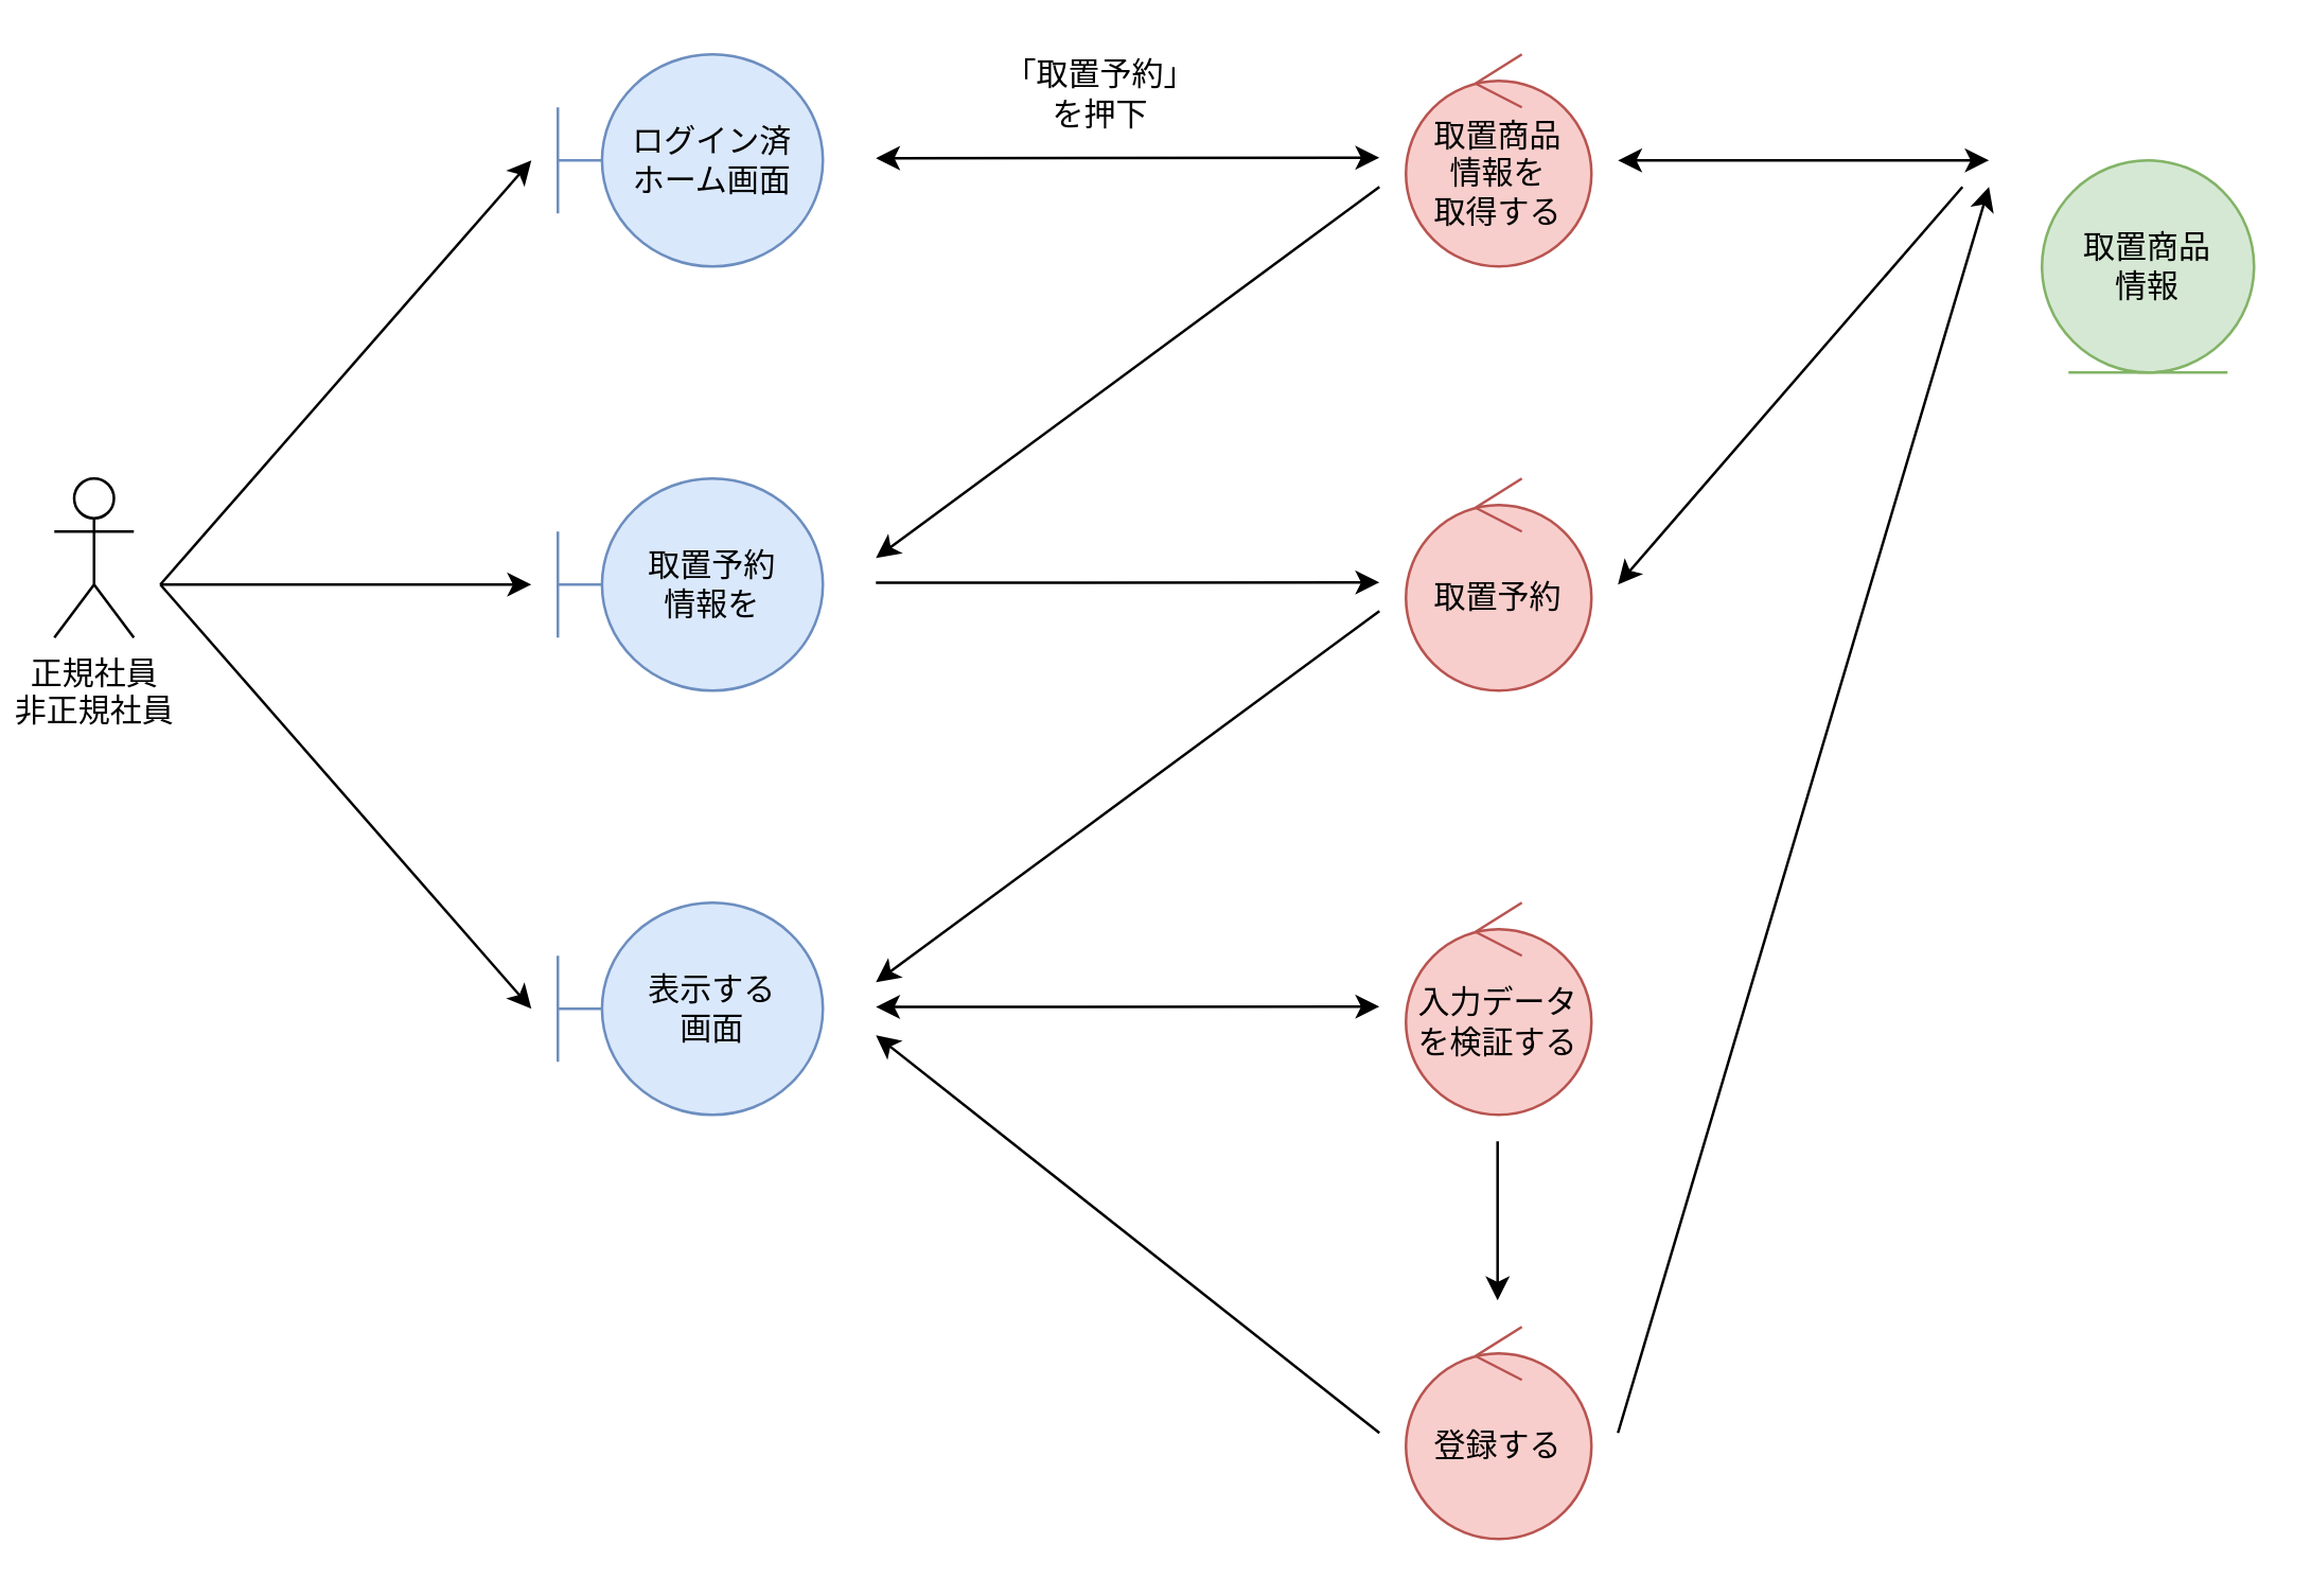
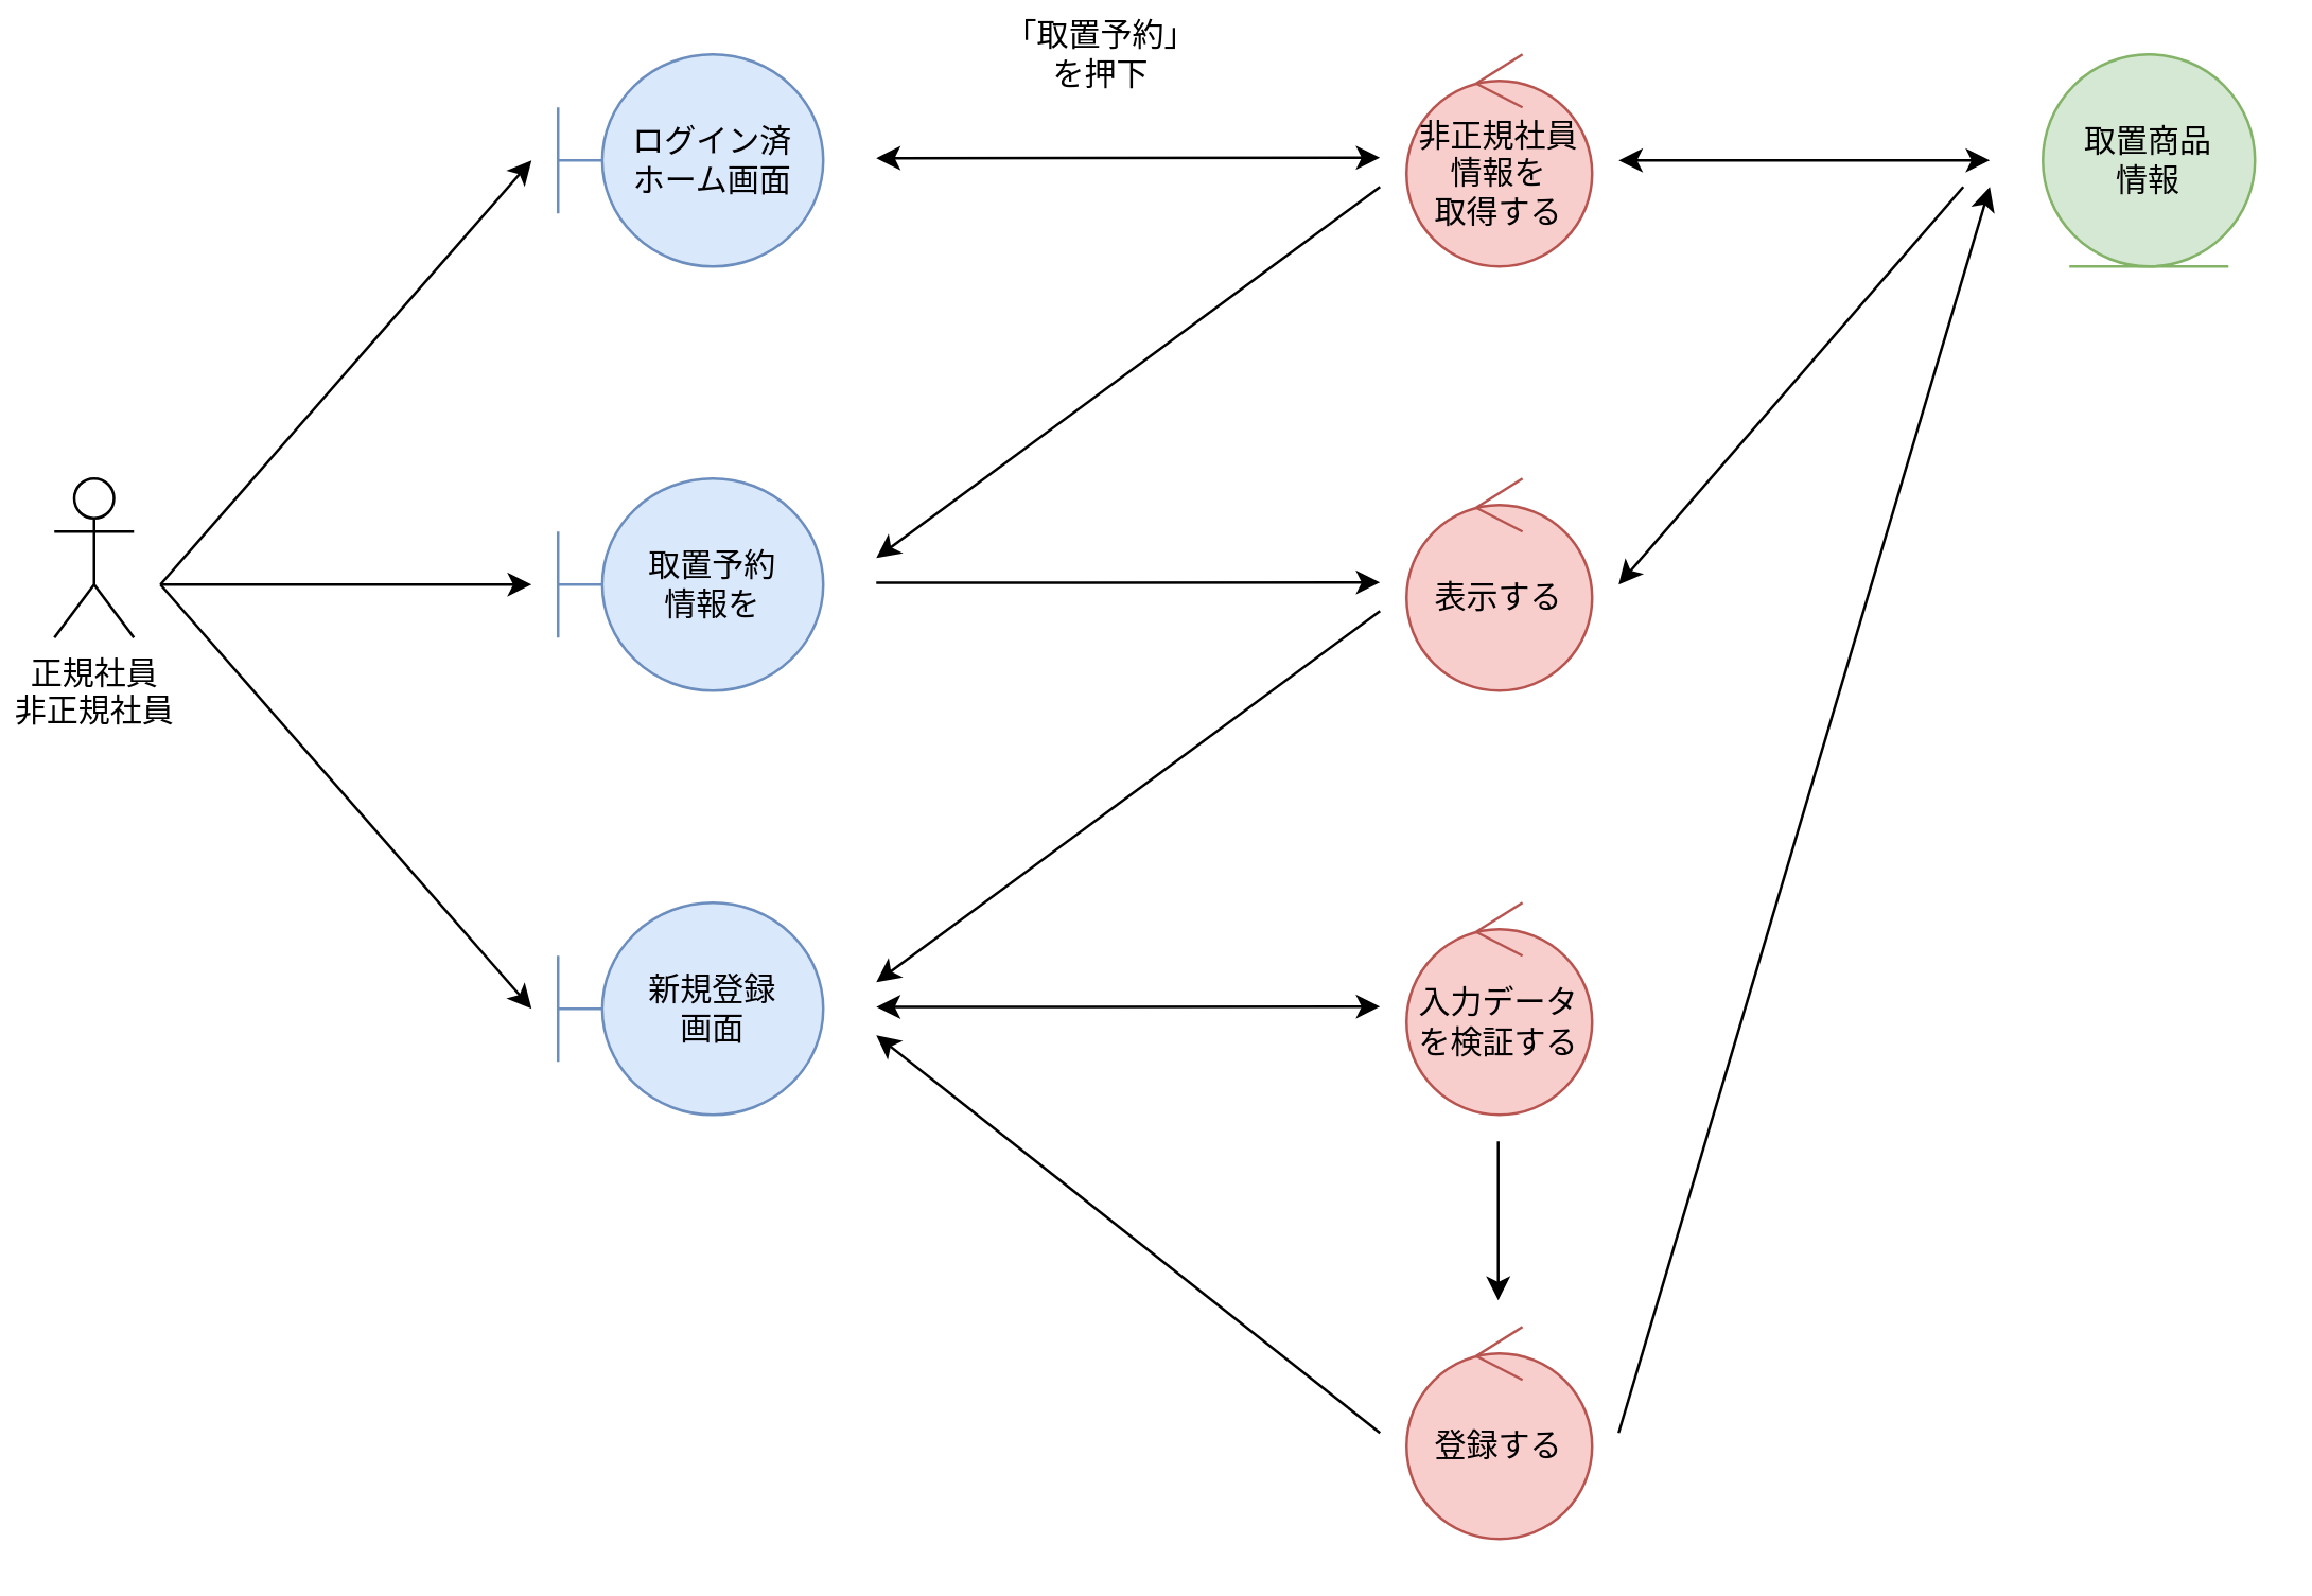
- <mxCell id="8" value="「取置予約」&lt;br&gt;を押下" style="text;html=1;strokeColor=none;fillColor=none;align=center;verticalAlign=middle;whiteSpace=wrap;rounded=0;" parent="1" vertex="1"><mxGeometry x="360" y="20" width="110" height="30" as="geometry" /></mxCell>
+ <mxCell id="8" value="「取置予約」&lt;br&gt;を押下" style="text;html=1;strokeColor=none;fillColor=none;align=center;verticalAlign=middle;whiteSpace=wrap;rounded=0;" parent="1" vertex="1"><mxGeometry x="360" y="5" width="110" height="30" as="geometry" /></mxCell>
- <mxCell id="5" value="取置商品&lt;br&gt;情報を&lt;br&gt;取得する" style="ellipse;shape=umlControl;whiteSpace=wrap;html=1;fillColor=#f8cecc;strokeColor=#b85450;" parent="1" vertex="1"><mxGeometry x="530" y="20" width="70" height="80" as="geometry" /></mxCell>
+ <mxCell id="5" value="非正規社員&lt;br&gt;情報を&lt;br&gt;取得する" style="ellipse;shape=umlControl;whiteSpace=wrap;html=1;fillColor=#f8cecc;strokeColor=#b85450;" parent="1" vertex="1"><mxGeometry x="530" y="20" width="70" height="80" as="geometry" /></mxCell>
- <mxCell id="6" value="取置商品&lt;br&gt;情報" style="ellipse;shape=umlEntity;whiteSpace=wrap;html=1;fillColor=#d5e8d4;strokeColor=#82b366;" parent="1" vertex="1"><mxGeometry x="770" y="60" width="80" height="80" as="geometry" /></mxCell>
+ <mxCell id="6" value="取置商品&lt;br&gt;情報" style="ellipse;shape=umlEntity;whiteSpace=wrap;html=1;fillColor=#d5e8d4;strokeColor=#82b366;" parent="1" vertex="1"><mxGeometry x="770" y="20" width="80" height="80" as="geometry" /></mxCell>
- <mxCell id="13" value="取置予約" style="ellipse;shape=umlControl;whiteSpace=wrap;html=1;fillColor=#f8cecc;strokeColor=#b85450;" parent="1" vertex="1"><mxGeometry x="530" y="180" width="70" height="80" as="geometry" /></mxCell>
+ <mxCell id="13" value="表示する" style="ellipse;shape=umlControl;whiteSpace=wrap;html=1;fillColor=#f8cecc;strokeColor=#b85450;" parent="1" vertex="1"><mxGeometry x="530" y="180" width="70" height="80" as="geometry" /></mxCell>
- <mxCell id="16" value="表示する&lt;br&gt;画面" style="shape=umlBoundary;whiteSpace=wrap;html=1;fillColor=#dae8fc;strokeColor=#6c8ebf;" parent="1" vertex="1"><mxGeometry x="210" y="340" width="100" height="80" as="geometry" /></mxCell>
+ <mxCell id="16" value="新規登録&lt;br&gt;画面" style="shape=umlBoundary;whiteSpace=wrap;html=1;fillColor=#dae8fc;strokeColor=#6c8ebf;" parent="1" vertex="1"><mxGeometry x="210" y="340" width="100" height="80" as="geometry" /></mxCell>
